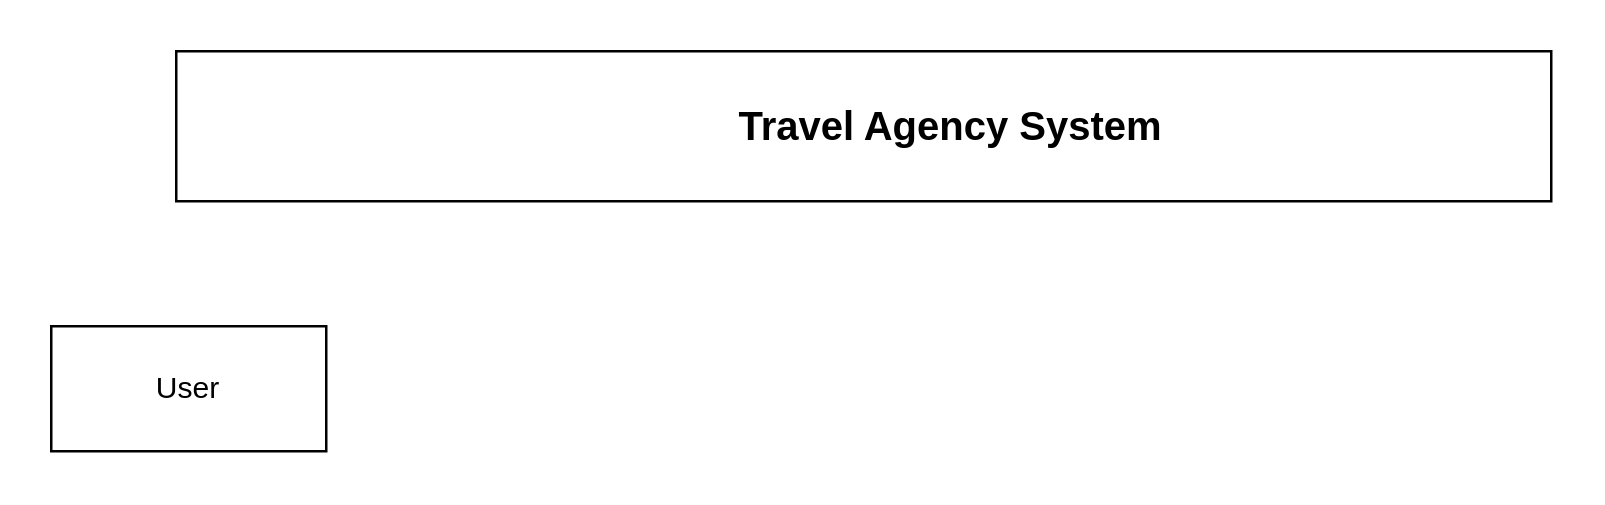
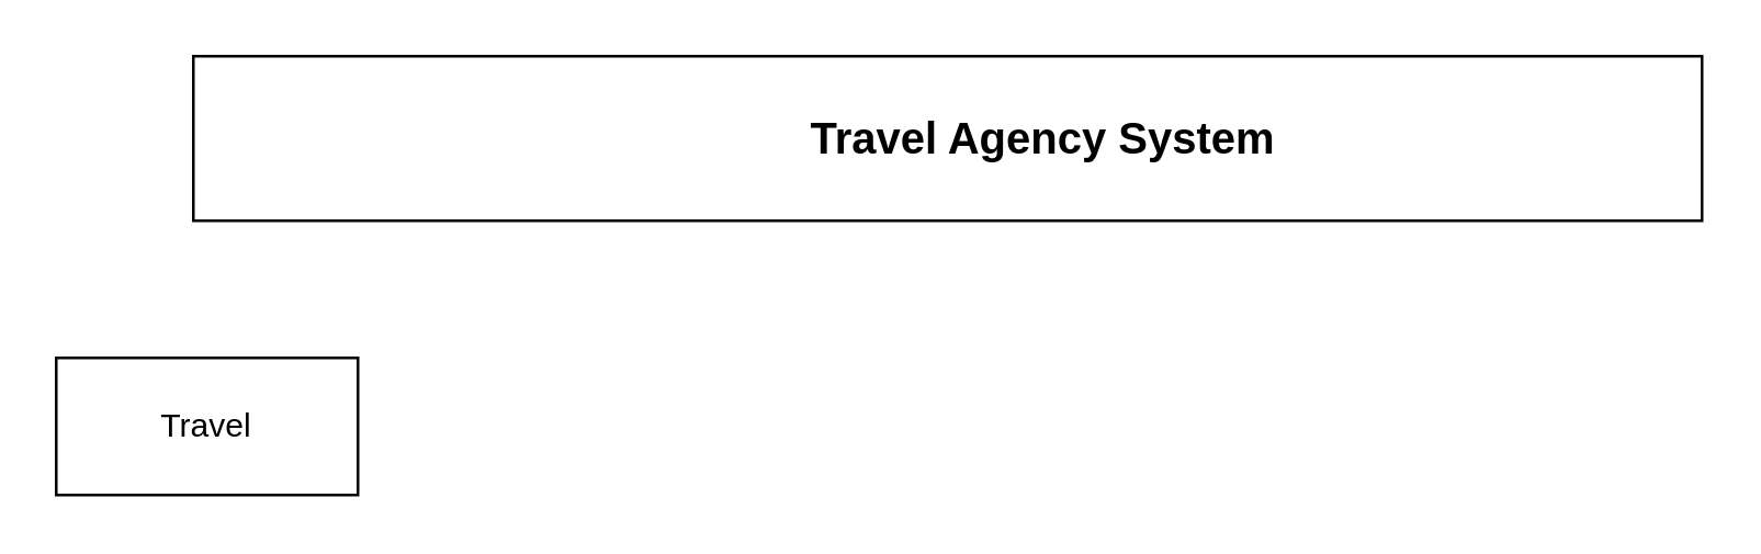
- <mxCell id="2" value="User" style="html=1;whiteSpace=wrap;" vertex="1" parent="1"><mxGeometry x="20" y="130" width="110" height="50" as="geometry" /></mxCell>
+ <mxCell id="2" value="Travel" style="html=1;whiteSpace=wrap;" vertex="1" parent="1"><mxGeometry x="20" y="130" width="110" height="50" as="geometry" /></mxCell>
